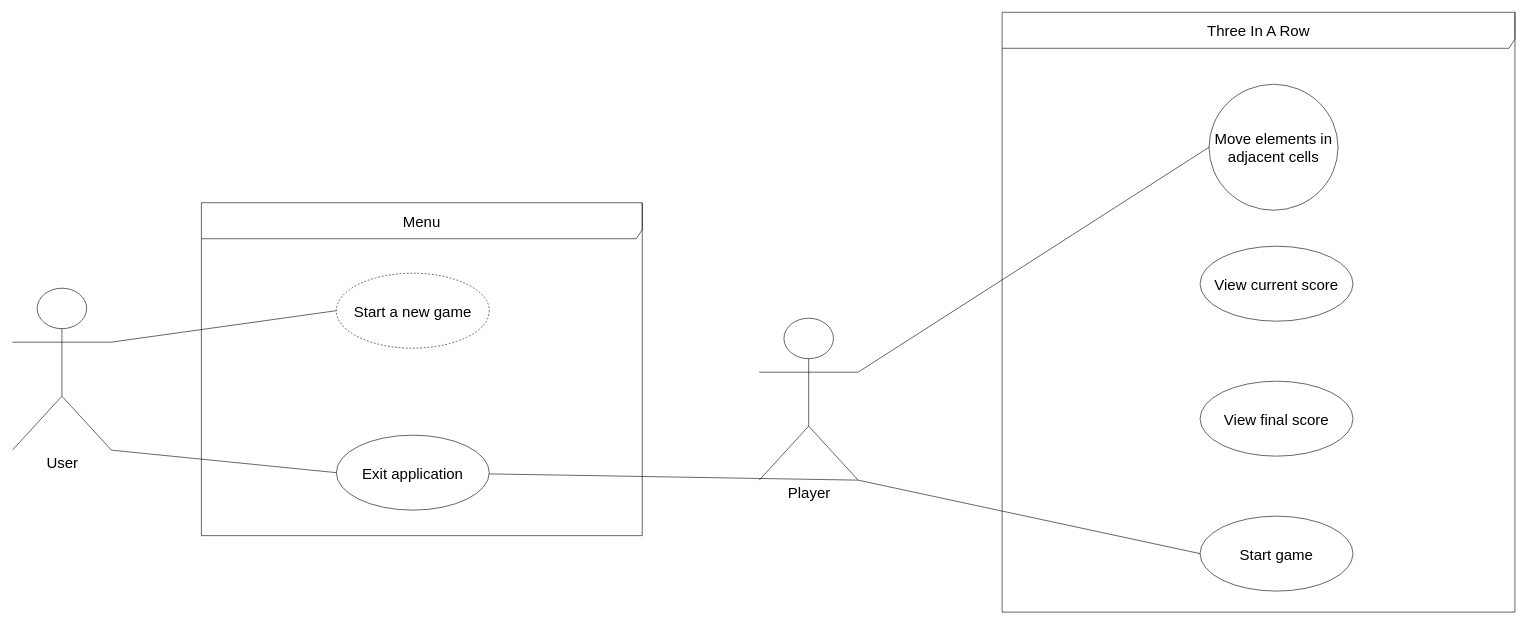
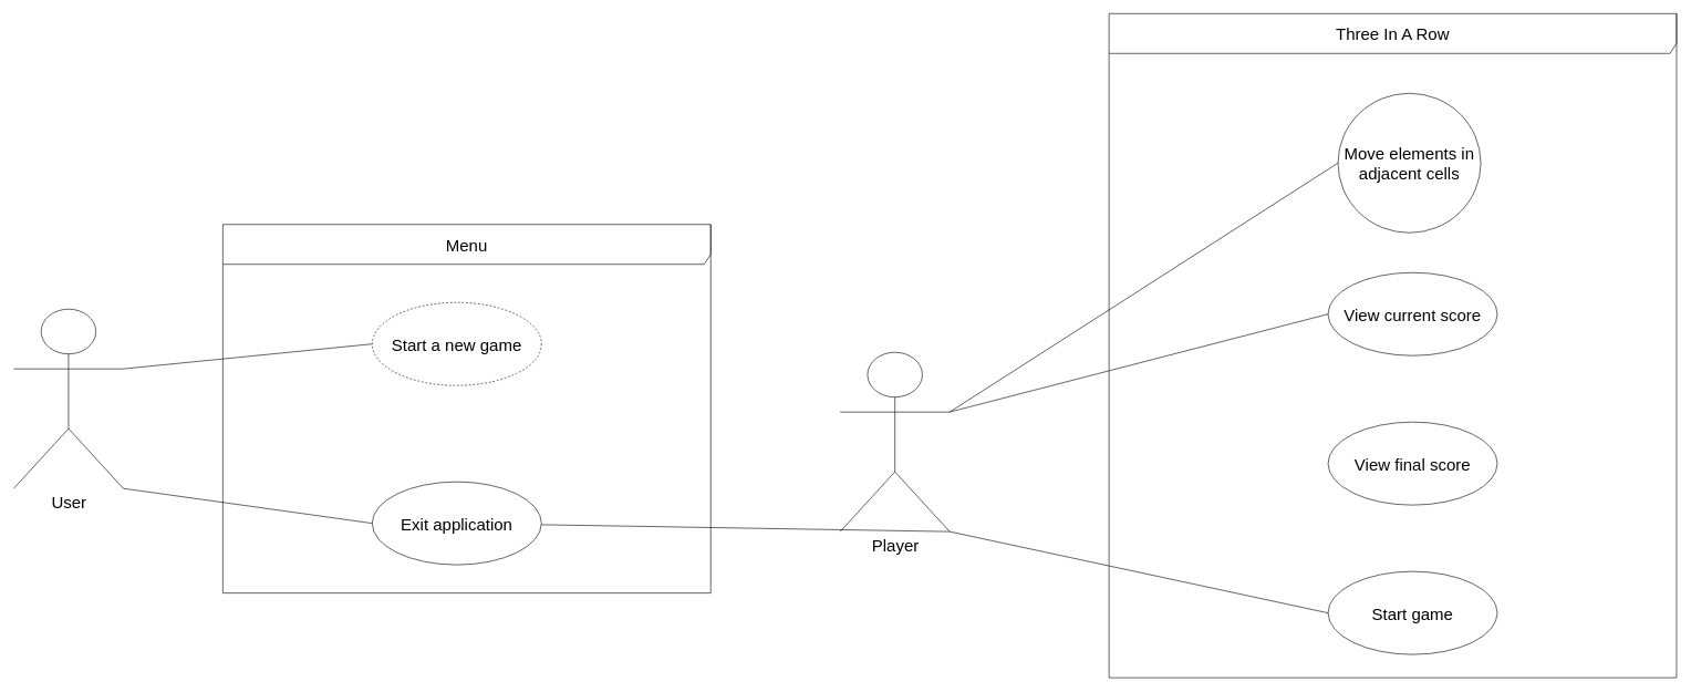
+ <mxCell id="15" value="" style="html=1;verticalAlign=bottom;endArrow=none;curved=0;rounded=0;entryX=0;entryY=0.5;entryDx=0;entryDy=0;endFill=0;exitX=1;exitY=0.333;exitDx=0;exitDy=0;exitPerimeter=0;" edge="1" parent="1" source="7" target="4"><mxGeometry x="0.0" width="80" relative="1" as="geometry"><mxPoint x="1445" y="635" as="sourcePoint" /><mxPoint x="2030" y="218" as="targetPoint" /><mxPoint as="offset" /></mxGeometry></mxCell>
- <mxCell id="11" value="&lt;font style=&quot;font-size: 25px;&quot;&gt;User&lt;/font&gt;" style="shape=umlActor;verticalLabelPosition=bottom;verticalAlign=top;html=1;" vertex="1" parent="1"><mxGeometry x="20" y="480" width="165" height="270" as="geometry" /></mxCell>
+ <mxCell id="11" value="&lt;font style=&quot;font-size: 25px;&quot;&gt;User&lt;/font&gt;" style="shape=umlActor;verticalLabelPosition=bottom;verticalAlign=top;html=1;" vertex="1" parent="1"><mxGeometry x="20" y="465" width="165" height="270" as="geometry" /></mxCell>
